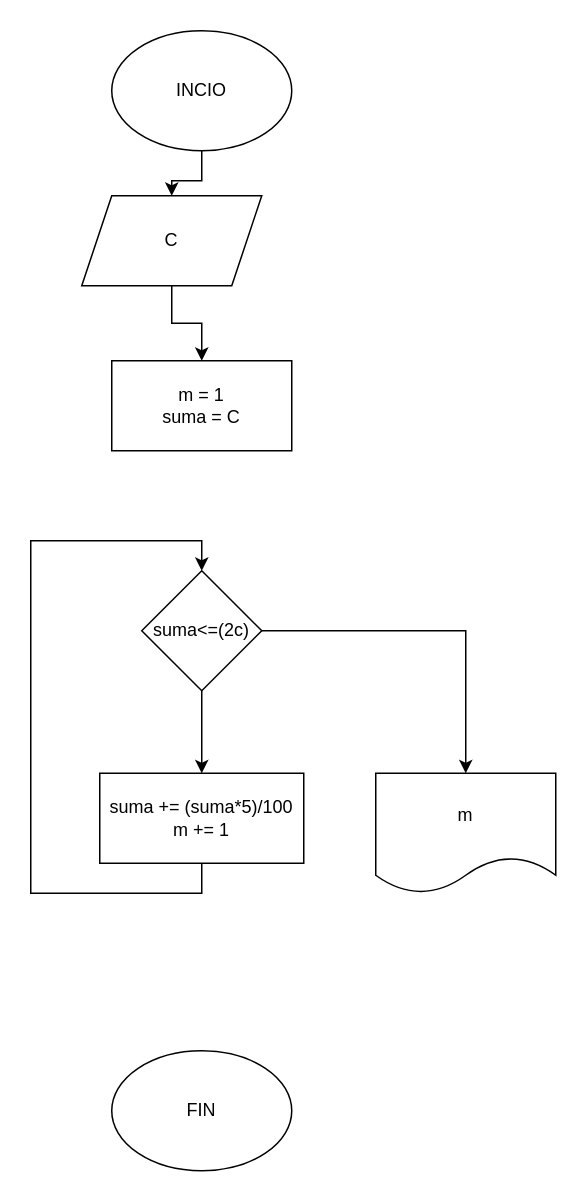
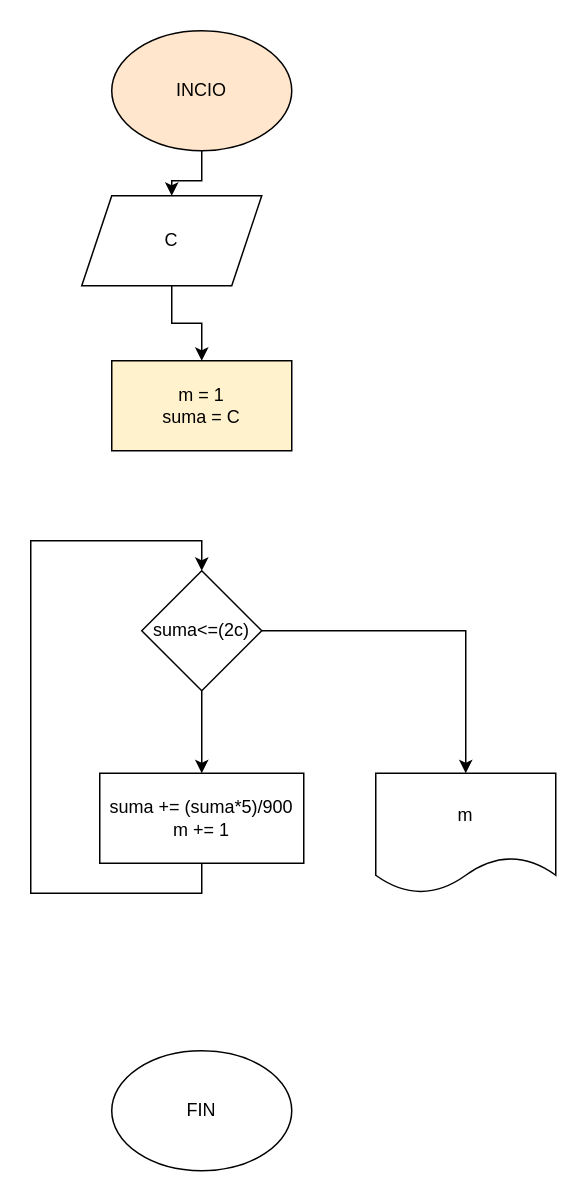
- <mxCell id="3" value="INCIO" style="ellipse;whiteSpace=wrap;html=1;" parent="1" vertex="1"><mxGeometry x="74" y="20" width="120" height="80" as="geometry" /></mxCell>
+ <mxCell id="3" value="INCIO" style="ellipse;whiteSpace=wrap;html=1;fillColor=#ffe6cc;" parent="1" vertex="1"><mxGeometry x="74" y="20" width="120" height="80" as="geometry" /></mxCell>
- <mxCell id="9" value="m = 1&lt;br&gt;suma = C" style="rounded=0;whiteSpace=wrap;html=1;" parent="1" vertex="1"><mxGeometry x="74" y="240" width="120" height="60" as="geometry" /></mxCell>
+ <mxCell id="9" value="m = 1&lt;br&gt;suma = C" style="rounded=0;whiteSpace=wrap;html=1;fillColor=#fff2cc;" parent="1" vertex="1"><mxGeometry x="74" y="240" width="120" height="60" as="geometry" /></mxCell>
- <mxCell id="11" value="suma += (suma*5)/100&lt;br&gt;m += 1" style="rounded=0;whiteSpace=wrap;html=1;" parent="1" vertex="1"><mxGeometry x="66" y="515" width="136" height="60" as="geometry" /></mxCell>
+ <mxCell id="11" value="suma += (suma*5)/900&lt;br&gt;m += 1" style="rounded=0;whiteSpace=wrap;html=1;" parent="1" vertex="1"><mxGeometry x="66" y="515" width="136" height="60" as="geometry" /></mxCell>
